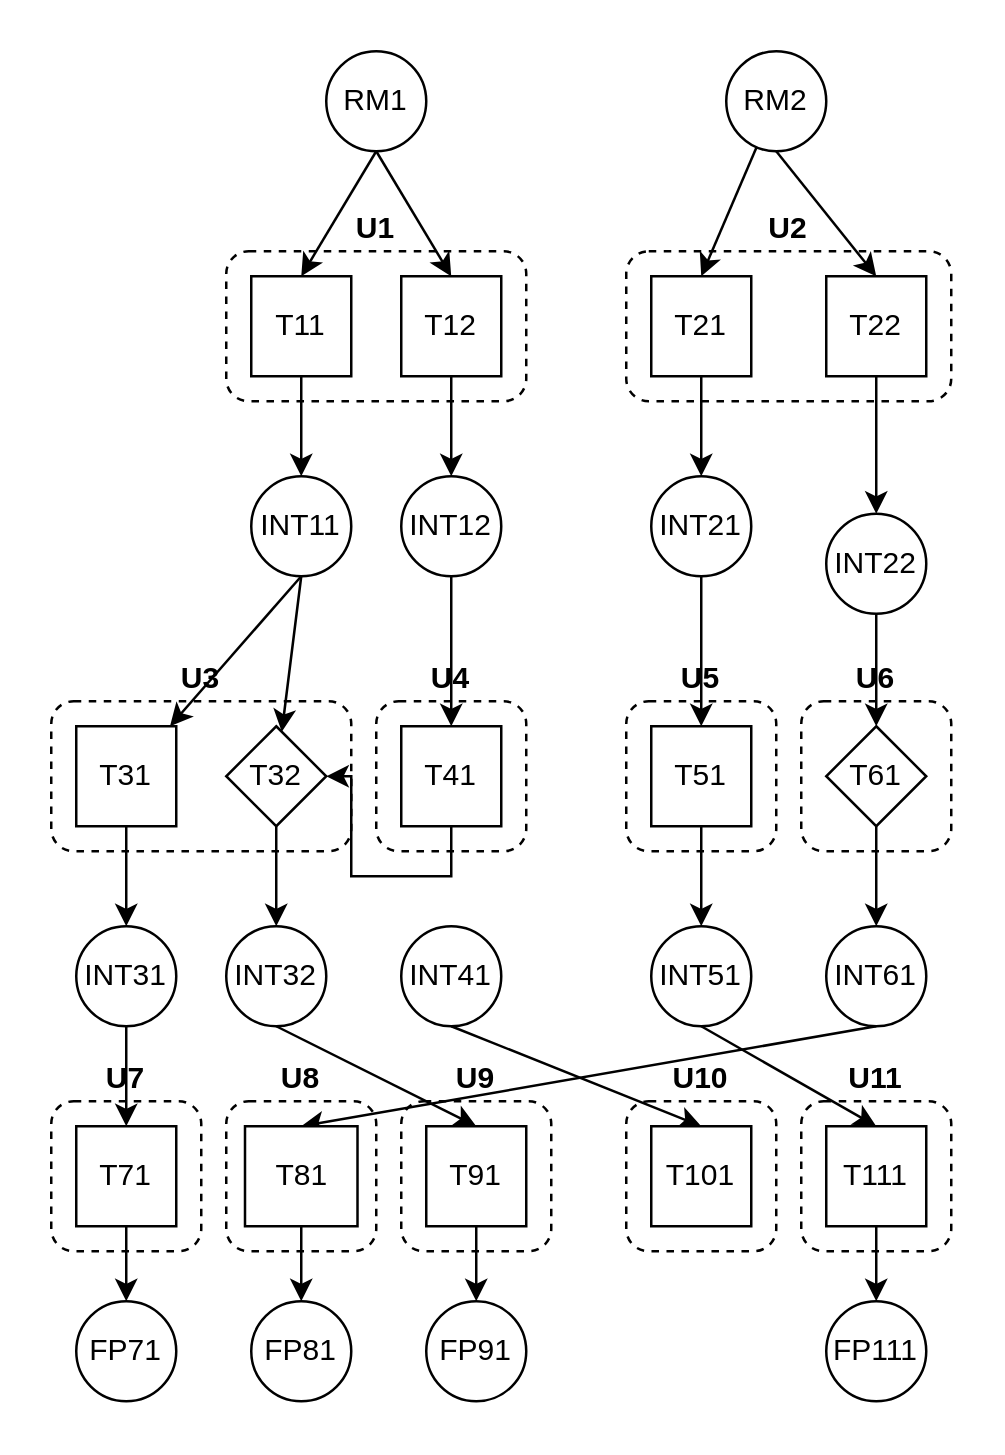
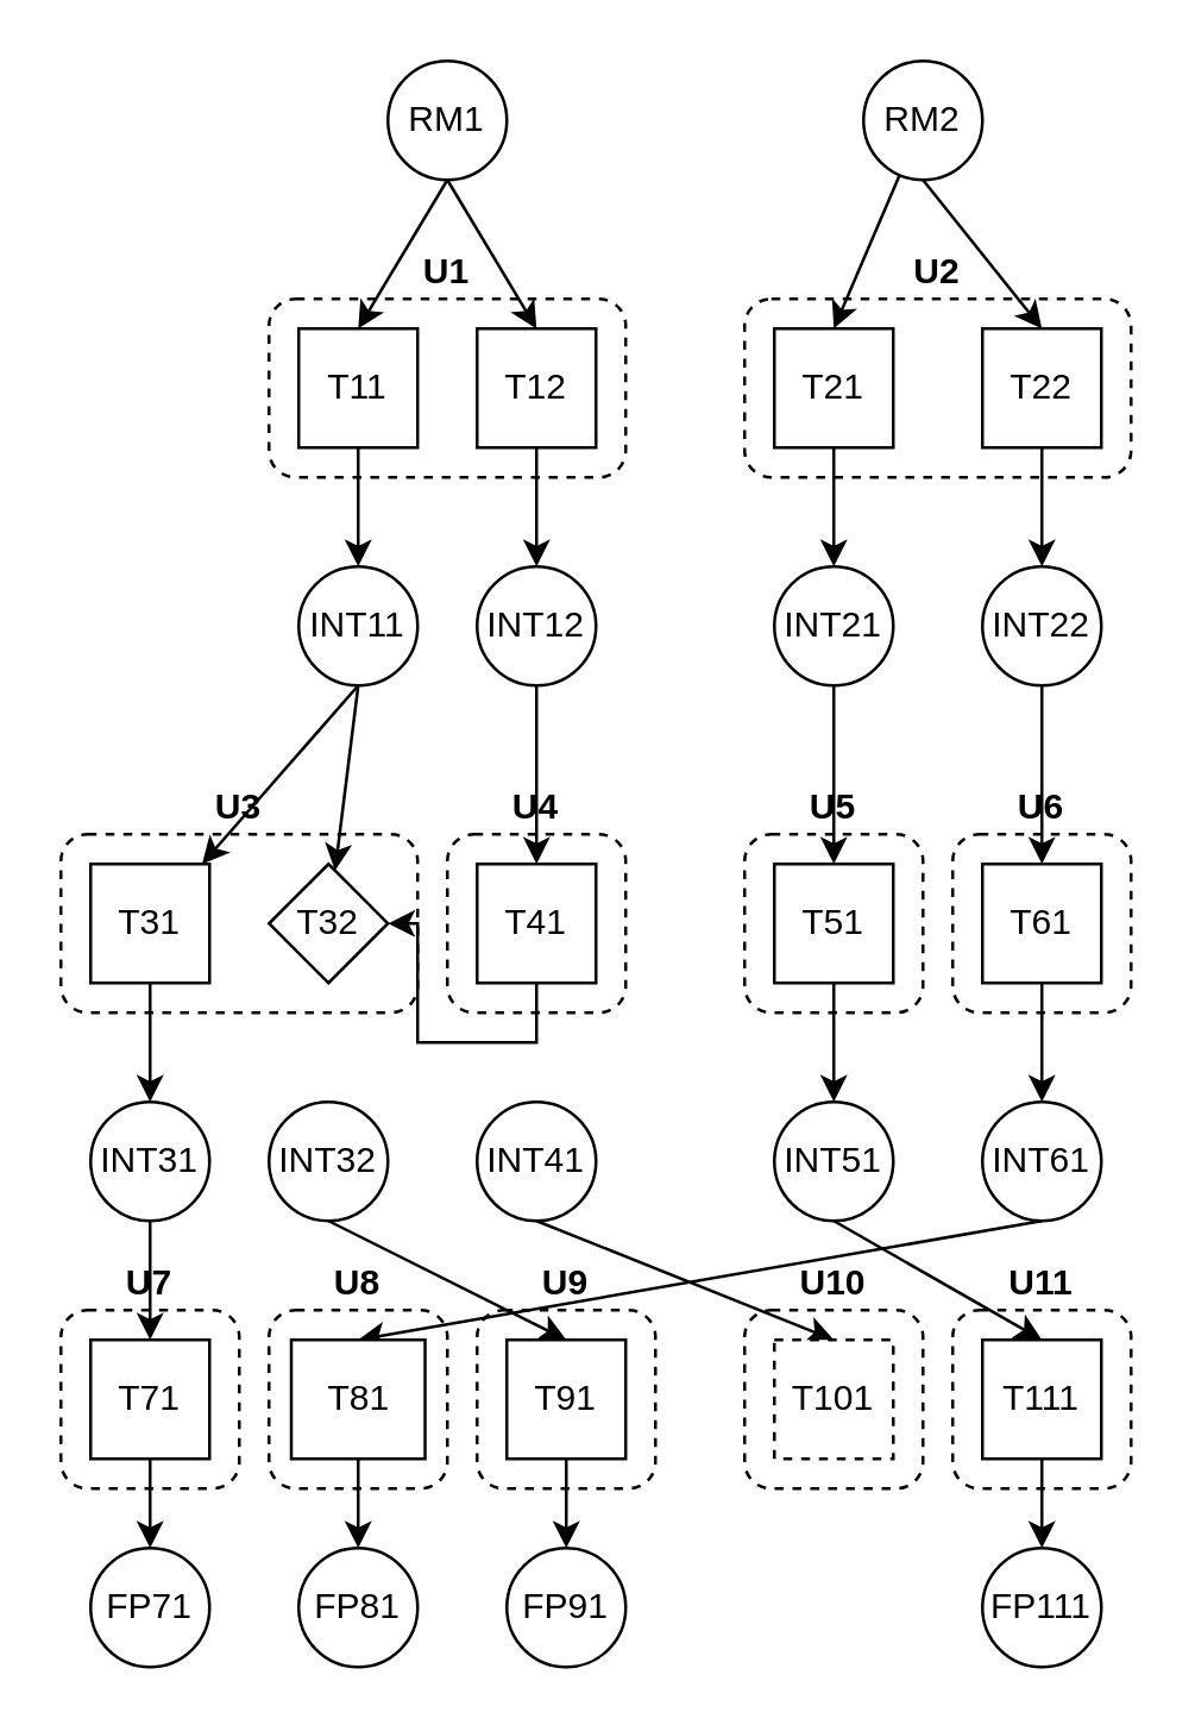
- <mxCell id="27" value="INT22" style="ellipse;whiteSpace=wrap;html=1;aspect=fixed;" vertex="1" parent="1"><mxGeometry x="330" y="205" width="40" height="40" as="geometry" /></mxCell>
+ <mxCell id="27" value="INT22" style="ellipse;whiteSpace=wrap;html=1;aspect=fixed;" vertex="1" parent="1"><mxGeometry x="330" y="190" width="40" height="40" as="geometry" /></mxCell>
- <mxCell id="41" value="T61" style="rhombus;whiteSpace=wrap;html=1;strokeColor=default;align=center;verticalAlign=middle;fontFamily=Helvetica;fontSize=12;fontColor=default;fillColor=default;" vertex="1" parent="1"><mxGeometry x="330" y="290" width="40" height="40" as="geometry" /></mxCell>
+ <mxCell id="41" value="T61" style="rounded=0;whiteSpace=wrap;html=1;strokeColor=default;align=center;verticalAlign=middle;fontFamily=Helvetica;fontSize=12;fontColor=default;fillColor=default;" vertex="1" parent="1"><mxGeometry x="330" y="290" width="40" height="40" as="geometry" /></mxCell>
- <mxCell id="31" style="edgeStyle=orthogonalEdgeStyle;rounded=0;orthogonalLoop=1;jettySize=auto;html=1;exitX=0.5;exitY=1;exitDx=0;exitDy=0;" edge="1" parent="1" source="32" target="49"><mxGeometry relative="1" as="geometry" /></mxCell>
- <mxCell id="59" value="T101" style="rounded=0;whiteSpace=wrap;html=1;strokeColor=default;align=center;verticalAlign=middle;fontFamily=Helvetica;fontSize=12;fontColor=default;fillColor=default;" vertex="1" parent="1"><mxGeometry x="260" y="450" width="40" height="40" as="geometry" /></mxCell>
+ <mxCell id="59" value="T101" style="rounded=0;whiteSpace=wrap;html=1;strokeColor=default;align=center;verticalAlign=middle;fontFamily=Helvetica;fontSize=12;fontColor=default;fillColor=default;dashed=1;" vertex="1" parent="1"><mxGeometry x="260" y="450" width="40" height="40" as="geometry" /></mxCell>
